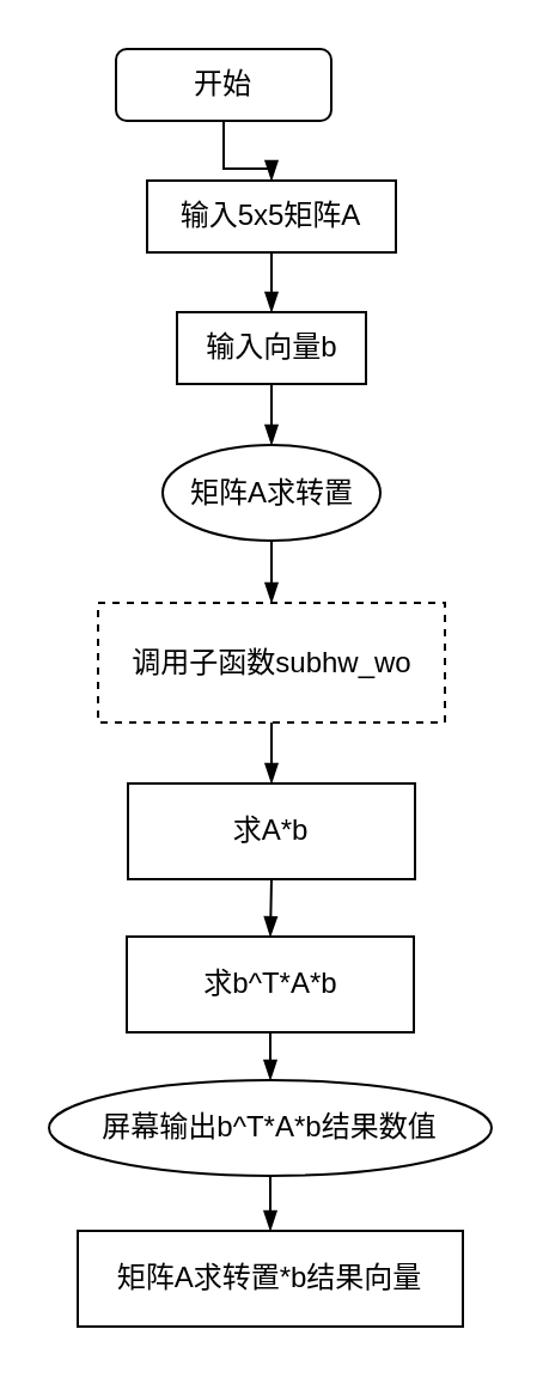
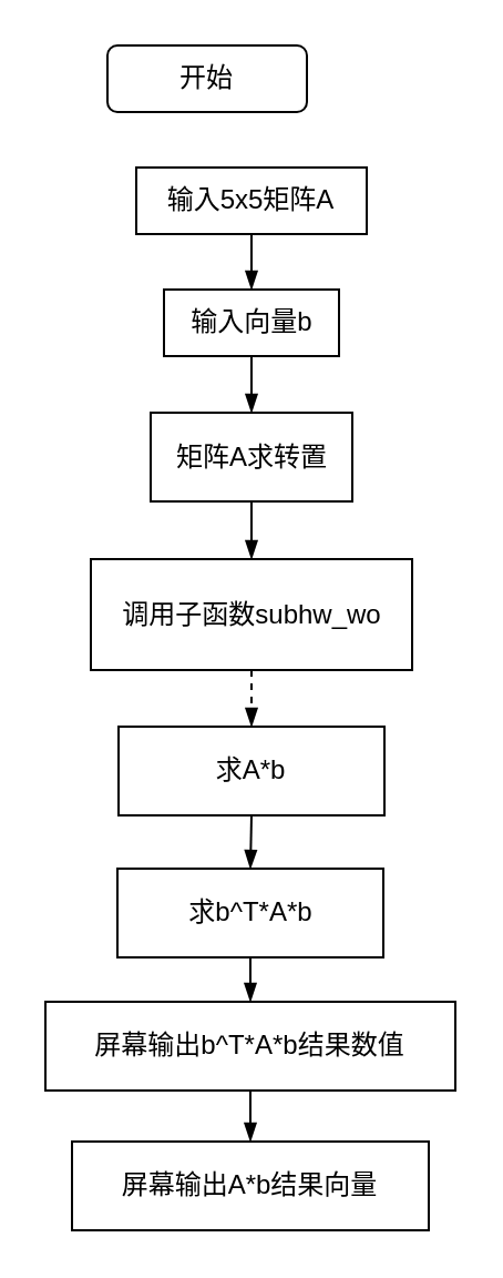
- <mxCell id="2" style="edgeStyle=orthogonalEdgeStyle;rounded=0;orthogonalLoop=1;jettySize=auto;html=1;exitX=0.5;exitY=1;exitDx=0;exitDy=0;endArrow=blockThin;endFill=1;" edge="1" parent="1" source="3" target="5"><mxGeometry relative="1" as="geometry" /></mxCell>
- <mxCell id="7" value="矩阵A求转置" style="ellipse;whiteSpace=wrap;html=1;" vertex="1" parent="1"><mxGeometry x="67.5" y="185.5" width="91" height="40" as="geometry" /></mxCell>
+ <mxCell id="7" value="矩阵A求转置" style="rounded=0;whiteSpace=wrap;html=1;" vertex="1" parent="1"><mxGeometry x="67.5" y="185.5" width="91" height="40" as="geometry" /></mxCell>
- <mxCell id="9" value="调用子函数subhw_wo" style="rounded=0;whiteSpace=wrap;html=1;dashed=1;" vertex="1" parent="1"><mxGeometry x="40.5" y="251.5" width="145" height="50" as="geometry" /></mxCell>
+ <mxCell id="9" value="调用子函数subhw_wo" style="rounded=0;whiteSpace=wrap;html=1;" vertex="1" parent="1"><mxGeometry x="40.5" y="251.5" width="145" height="50" as="geometry" /></mxCell>
- <mxCell id="8" style="edgeStyle=orthogonalEdgeStyle;rounded=0;orthogonalLoop=1;jettySize=auto;html=1;exitX=0.5;exitY=1;exitDx=0;exitDy=0;entryX=0.5;entryY=0;entryDx=0;entryDy=0;endArrow=blockThin;endFill=1;" edge="1" parent="1" source="9" target="11"><mxGeometry relative="1" as="geometry" /></mxCell>
+ <mxCell id="8" style="edgeStyle=orthogonalEdgeStyle;rounded=0;orthogonalLoop=1;jettySize=auto;html=1;exitX=0.5;exitY=1;exitDx=0;exitDy=0;entryX=0.5;entryY=0;entryDx=0;entryDy=0;endArrow=blockThin;endFill=1;dashed=1;" edge="1" parent="1" source="9" target="11"><mxGeometry relative="1" as="geometry" /></mxCell>
- <mxCell id="17" value="屏幕输出b^T*A*b结果数值" style="ellipse;whiteSpace=wrap;html=1;" vertex="1" parent="1"><mxGeometry x="20" y="451" width="185" height="40" as="geometry" /></mxCell>
+ <mxCell id="17" value="屏幕输出b^T*A*b结果数值" style="rounded=0;whiteSpace=wrap;html=1;" vertex="1" parent="1"><mxGeometry x="20" y="451" width="185" height="40" as="geometry" /></mxCell>
- <mxCell id="18" value="矩阵A求转置*b结果向量" style="rounded=0;whiteSpace=wrap;html=1;" vertex="1" parent="1"><mxGeometry x="32" y="514" width="161" height="40" as="geometry" /></mxCell>
+ <mxCell id="18" value="屏幕输出A*b结果向量" style="rounded=0;whiteSpace=wrap;html=1;" vertex="1" parent="1"><mxGeometry x="32" y="514" width="161" height="40" as="geometry" /></mxCell>
